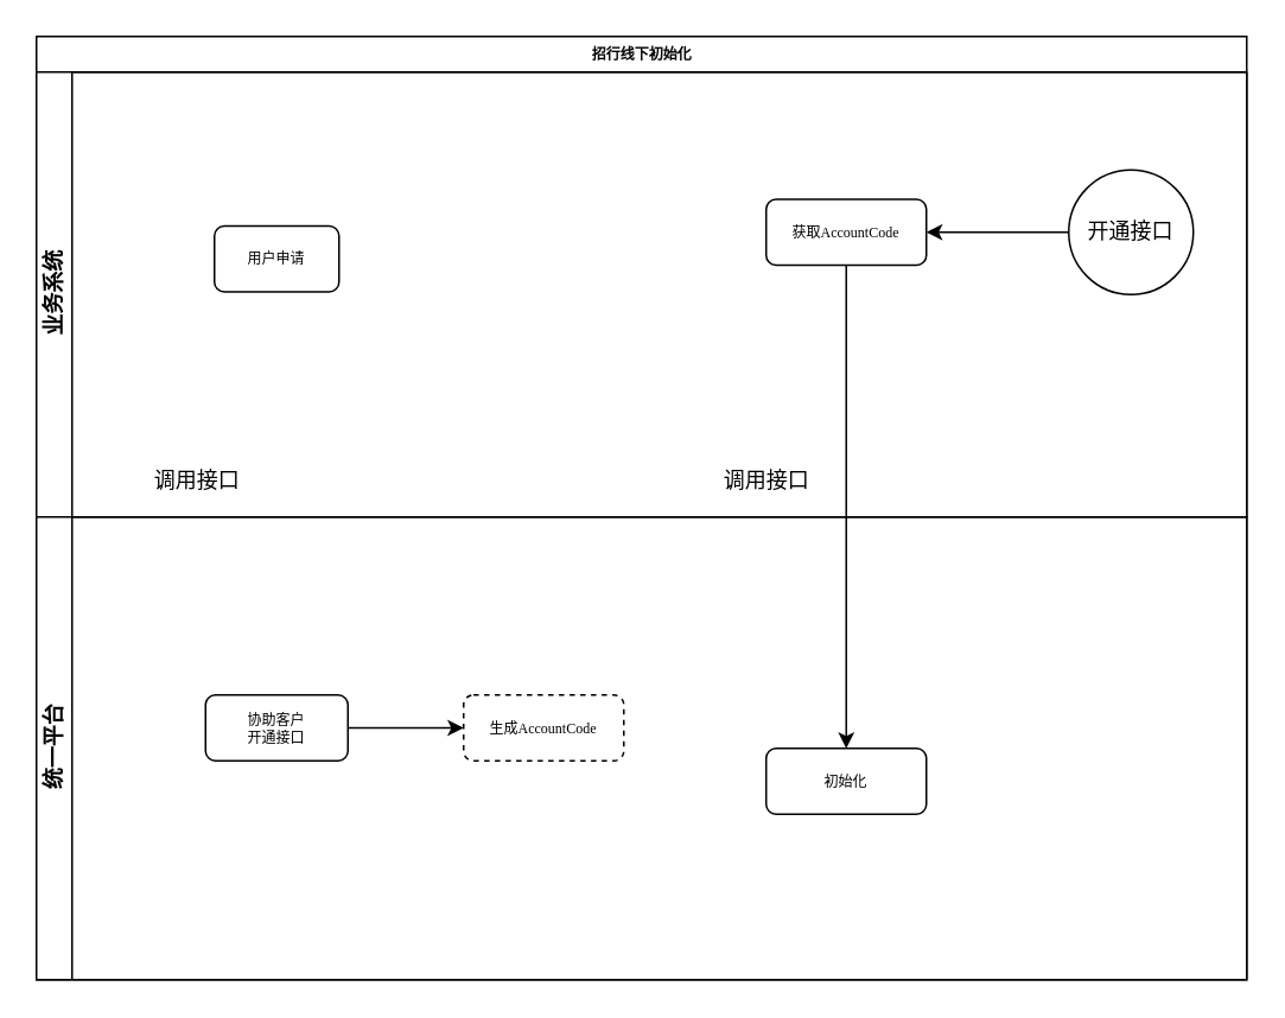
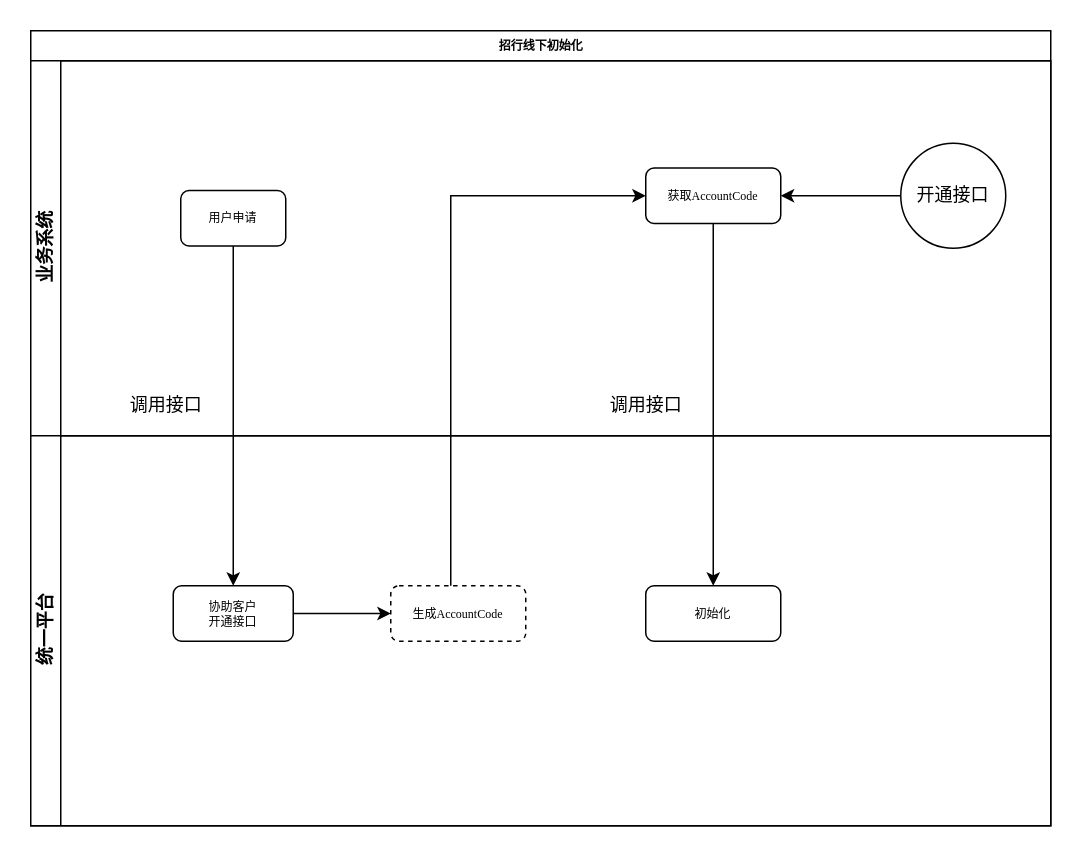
+ <mxCell id="16" style="edgeStyle=orthogonalEdgeStyle;rounded=0;orthogonalLoop=1;jettySize=auto;html=1;entryX=0;entryY=0.5;entryDx=0;entryDy=0;" edge="1" parent="2" source="13" target="5"><mxGeometry relative="1" as="geometry"><Array as="points"><mxPoint x="280" y="110" /></Array></mxGeometry></mxCell>
+ <mxCell id="15" style="edgeStyle=orthogonalEdgeStyle;rounded=0;orthogonalLoop=1;jettySize=auto;html=1;" edge="1" parent="2" source="4" target="12"><mxGeometry relative="1" as="geometry" /></mxCell>
- <mxCell id="14" value="初始化" style="rounded=1;whiteSpace=wrap;html=1;shadow=0;labelBackgroundColor=none;strokeWidth=1;fontFamily=Verdana;fontSize=8;align=center;" vertex="1" parent="10"><mxGeometry x="410" y="130" width="90" height="37" as="geometry" /></mxCell>
+ <mxCell id="14" value="初始化" style="rounded=1;whiteSpace=wrap;html=1;shadow=0;labelBackgroundColor=none;strokeWidth=1;fontFamily=Verdana;fontSize=8;align=center;" vertex="1" parent="10"><mxGeometry x="410" y="100" width="90" height="37" as="geometry" /></mxCell>
